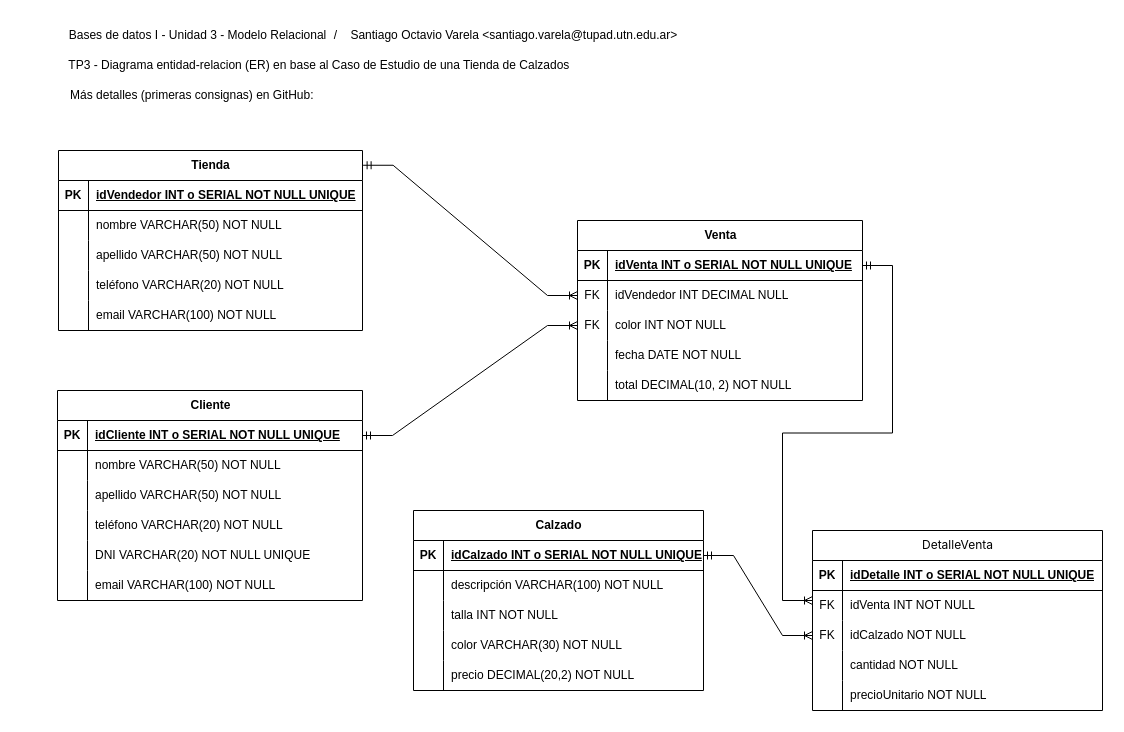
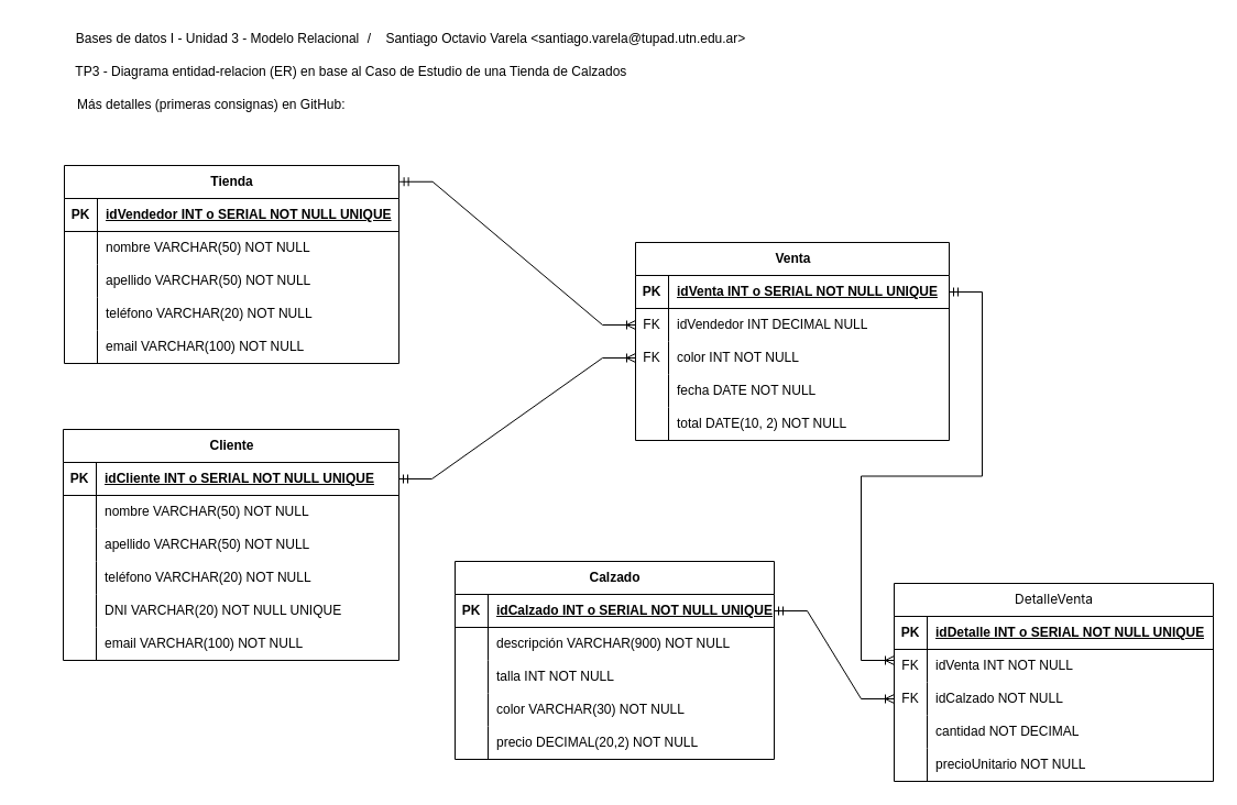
- <mxCell id="52" value="&lt;div&gt;total DECIMAL(10, 2) NOT NULL&lt;/div&gt;" style="shape=partialRectangle;connectable=0;fillColor=none;top=0;left=0;bottom=0;right=0;align=left;spacingLeft=6;overflow=hidden;whiteSpace=wrap;html=1;" parent="50" vertex="1"><mxGeometry x="30" width="255" height="30" as="geometry"><mxRectangle width="255" height="30" as="alternateBounds" /></mxGeometry></mxCell>
+ <mxCell id="52" value="&lt;div&gt;total DATE(10, 2) NOT NULL&lt;/div&gt;" style="shape=partialRectangle;connectable=0;fillColor=none;top=0;left=0;bottom=0;right=0;align=left;spacingLeft=6;overflow=hidden;whiteSpace=wrap;html=1;" parent="50" vertex="1"><mxGeometry x="30" width="255" height="30" as="geometry"><mxRectangle width="255" height="30" as="alternateBounds" /></mxGeometry></mxCell>
- <mxCell id="59" value="descripción VARCHAR(100) NOT NULL" style="shape=partialRectangle;connectable=0;fillColor=none;top=0;left=0;bottom=0;right=0;align=left;spacingLeft=6;overflow=hidden;whiteSpace=wrap;html=1;" parent="57" vertex="1"><mxGeometry x="30" width="260" height="30" as="geometry"><mxRectangle width="260" height="30" as="alternateBounds" /></mxGeometry></mxCell>
+ <mxCell id="59" value="descripción VARCHAR(900) NOT NULL" style="shape=partialRectangle;connectable=0;fillColor=none;top=0;left=0;bottom=0;right=0;align=left;spacingLeft=6;overflow=hidden;whiteSpace=wrap;html=1;" parent="57" vertex="1"><mxGeometry x="30" width="260" height="30" as="geometry"><mxRectangle width="260" height="30" as="alternateBounds" /></mxGeometry></mxCell>
- <mxCell id="81" value="cantidad NOT NULL" style="shape=partialRectangle;connectable=0;fillColor=none;top=0;left=0;bottom=0;right=0;align=left;spacingLeft=6;overflow=hidden;whiteSpace=wrap;html=1;" parent="79" vertex="1"><mxGeometry x="30" width="260" height="30" as="geometry"><mxRectangle width="260" height="30" as="alternateBounds" /></mxGeometry></mxCell>
+ <mxCell id="81" value="cantidad NOT DECIMAL" style="shape=partialRectangle;connectable=0;fillColor=none;top=0;left=0;bottom=0;right=0;align=left;spacingLeft=6;overflow=hidden;whiteSpace=wrap;html=1;" parent="79" vertex="1"><mxGeometry x="30" width="260" height="30" as="geometry"><mxRectangle width="260" height="30" as="alternateBounds" /></mxGeometry></mxCell>
